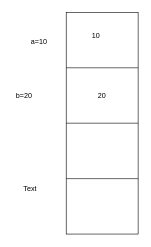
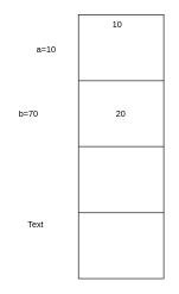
- <mxCell id="6" value="10" style="text;html=1;strokeColor=none;fillColor=none;align=center;verticalAlign=middle;whiteSpace=wrap;rounded=0;" vertex="1" parent="1"><mxGeometry x="140" y="50" width="40" height="20" as="geometry" /></mxCell>
+ <mxCell id="6" value="10" style="text;html=1;strokeColor=none;fillColor=none;align=center;verticalAlign=middle;whiteSpace=wrap;rounded=0;" vertex="1" parent="1"><mxGeometry x="145" y="25" width="40" height="20" as="geometry" /></mxCell>
- <mxCell id="9" value="b=20" style="text;html=1;strokeColor=none;fillColor=none;align=center;verticalAlign=middle;whiteSpace=wrap;rounded=0;" vertex="1" parent="1"><mxGeometry x="20" y="150" width="40" height="20" as="geometry" /></mxCell>
+ <mxCell id="9" value="b=70" style="text;html=1;strokeColor=none;fillColor=none;align=center;verticalAlign=middle;whiteSpace=wrap;rounded=0;" vertex="1" parent="1"><mxGeometry x="20" y="150" width="40" height="20" as="geometry" /></mxCell>
